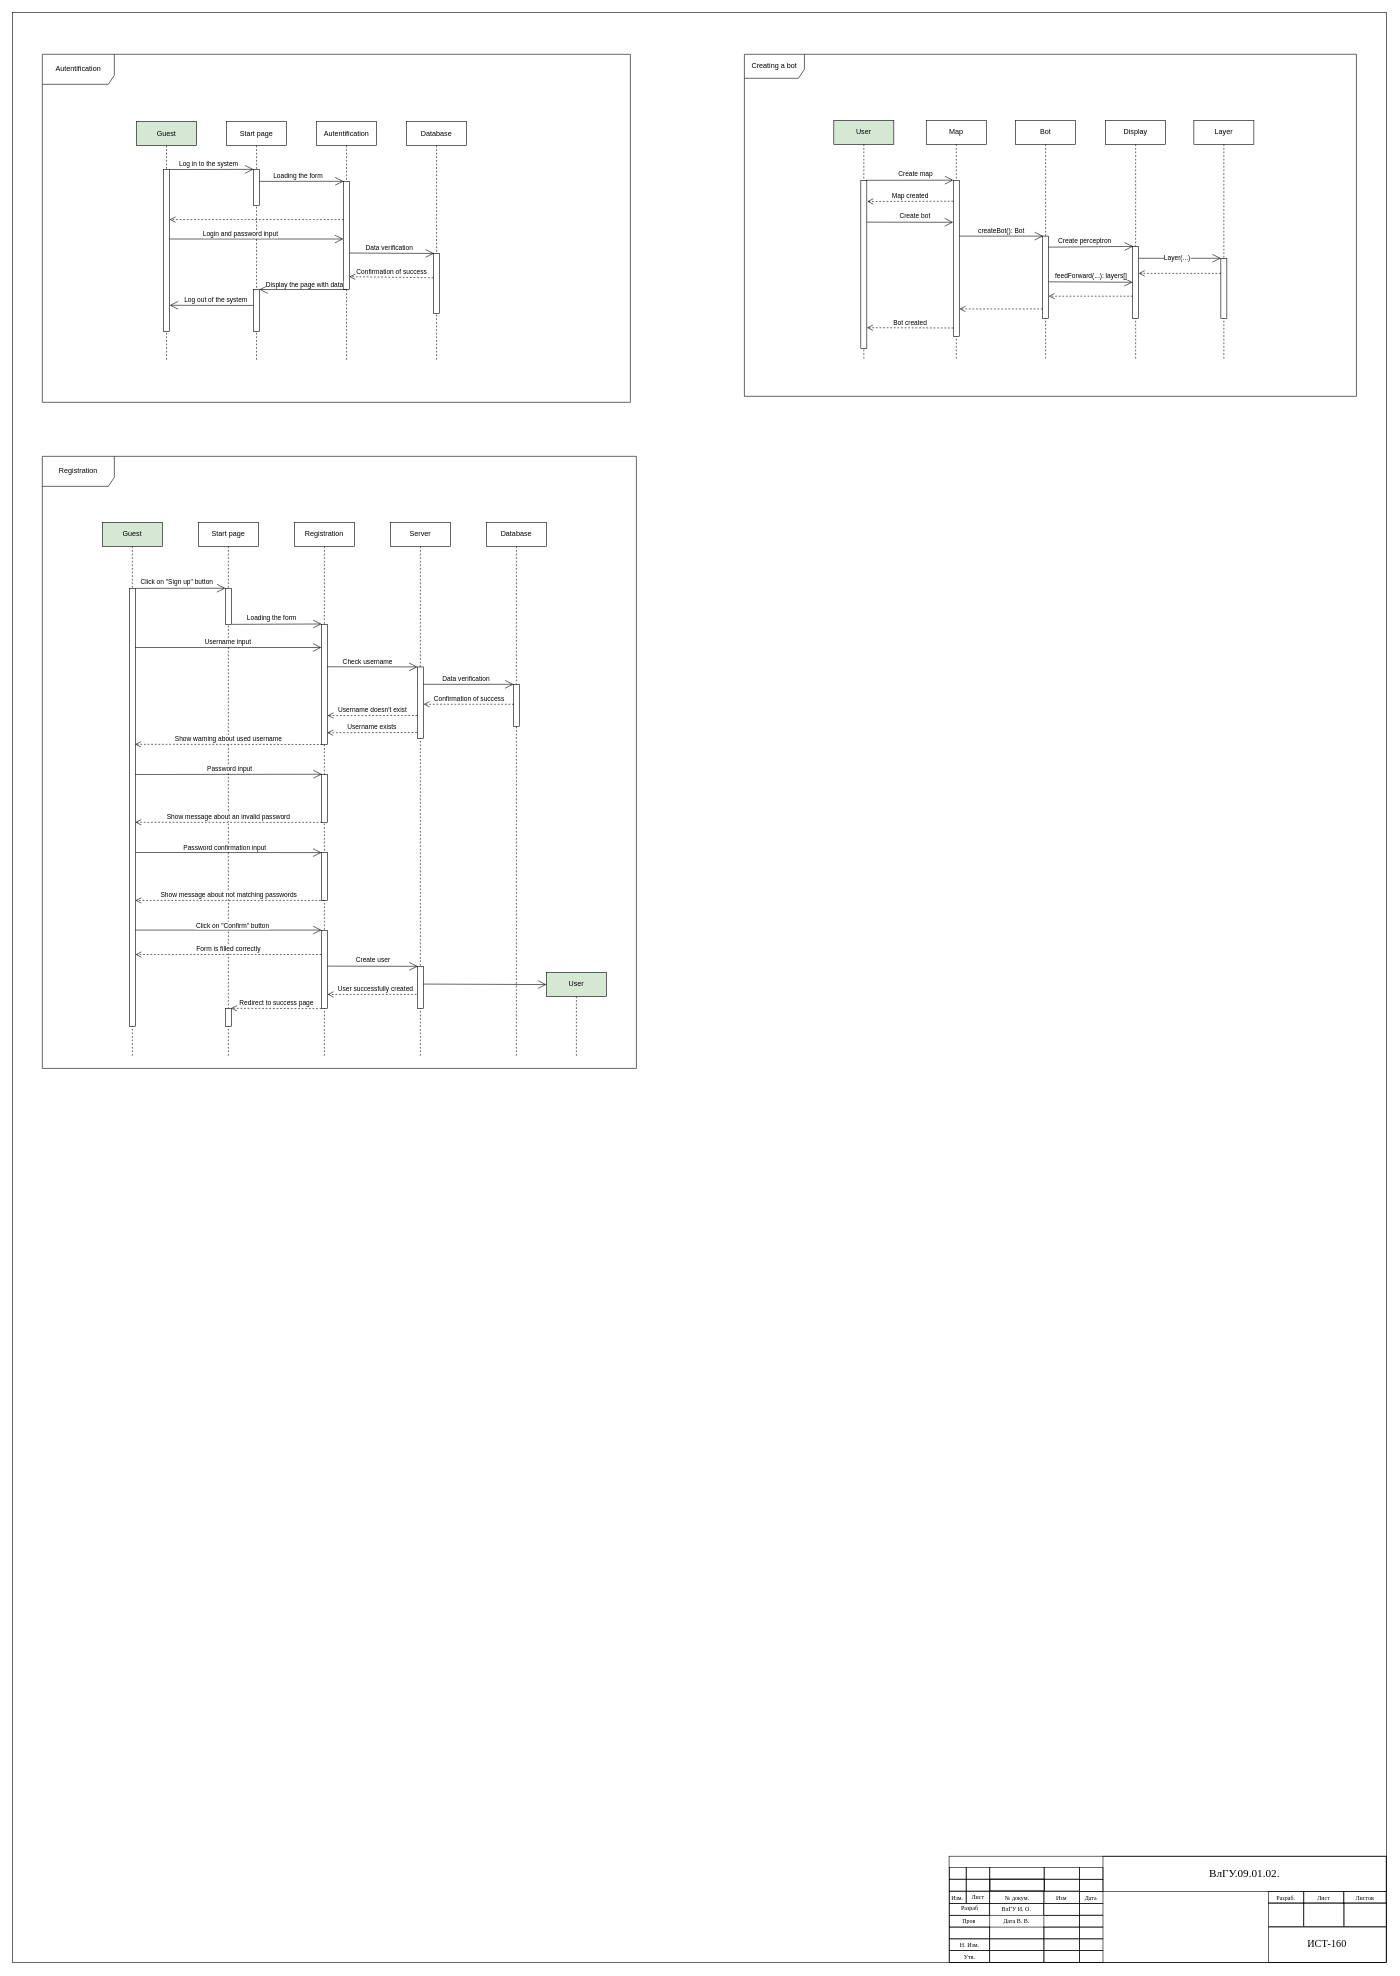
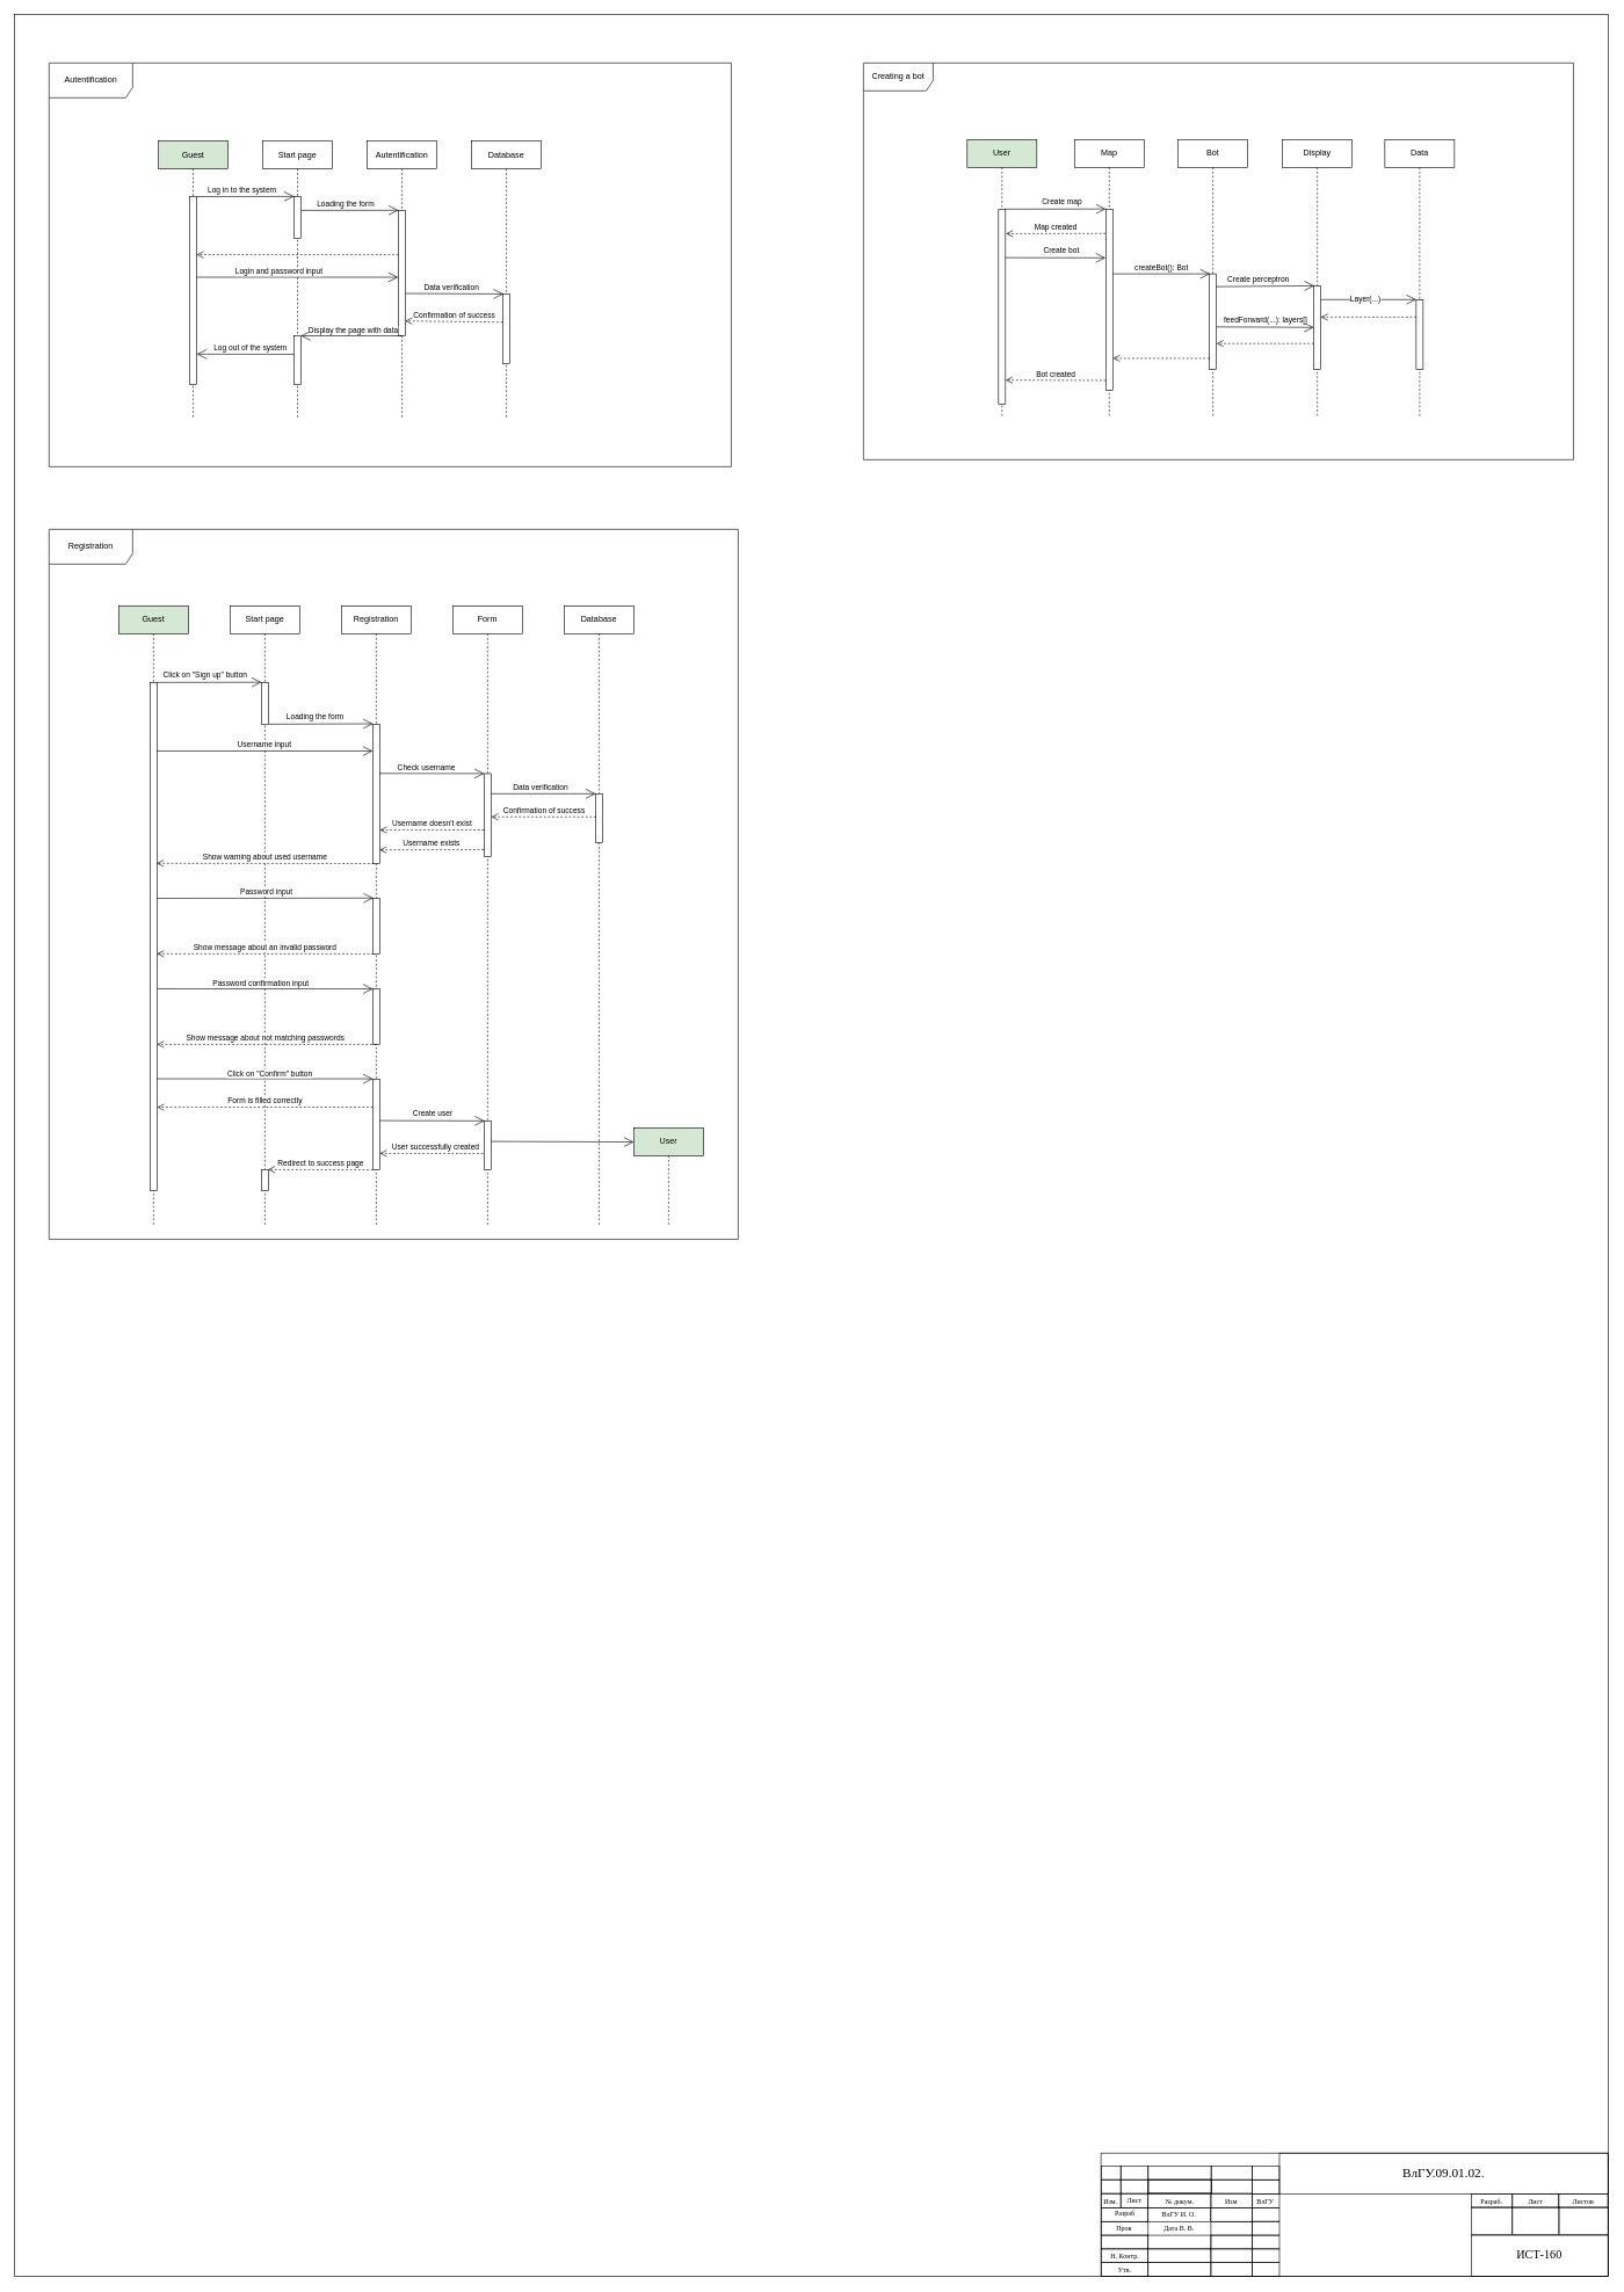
- <mxCell id="99" value="Layer" style="shape=umlLifeline;perimeter=lifelinePerimeter;whiteSpace=wrap;html=1;container=1;collapsible=0;recursiveResize=0;outlineConnect=0;" parent="2" vertex="1"><mxGeometry x="1969" y="180" width="100" height="400" as="geometry" /></mxCell>
+ <mxCell id="99" value="Data" style="shape=umlLifeline;perimeter=lifelinePerimeter;whiteSpace=wrap;html=1;container=1;collapsible=0;recursiveResize=0;outlineConnect=0;" parent="2" vertex="1"><mxGeometry x="1969" y="180" width="100" height="400" as="geometry" /></mxCell>
- <mxCell id="113" value="Server" style="shape=umlLifeline;perimeter=lifelinePerimeter;whiteSpace=wrap;html=1;container=1;collapsible=0;recursiveResize=0;outlineConnect=0;strokeColor=#000000;" parent="2" vertex="1"><mxGeometry x="630" y="850" width="100" height="890" as="geometry" /></mxCell>
+ <mxCell id="113" value="Form" style="shape=umlLifeline;perimeter=lifelinePerimeter;whiteSpace=wrap;html=1;container=1;collapsible=0;recursiveResize=0;outlineConnect=0;strokeColor=#000000;" parent="2" vertex="1"><mxGeometry x="630" y="850" width="100" height="890" as="geometry" /></mxCell>
- <mxCell id="25" value="Дата" style="text;html=1;strokeColor=none;fillColor=none;align=center;verticalAlign=middle;whiteSpace=wrap;rounded=0;fontFamily=Times New Roman;fontSize=10;movable=0;resizable=0;rotatable=0;deletable=0;editable=0;connectable=0;" parent="2" vertex="1"><mxGeometry x="1778.19" y="3131.93" width="39.37" height="19.685" as="geometry" /></mxCell>
+ <mxCell id="25" value="ВлГУ" style="text;html=1;strokeColor=none;fillColor=none;align=center;verticalAlign=middle;whiteSpace=wrap;rounded=0;fontFamily=Times New Roman;fontSize=10;movable=0;resizable=0;rotatable=0;deletable=0;editable=0;connectable=0;" parent="2" vertex="1"><mxGeometry x="1778.19" y="3131.93" width="39.37" height="19.685" as="geometry" /></mxCell>
- <mxCell id="54" value="Н. Изм." style="text;html=1;strokeColor=none;fillColor=none;align=center;verticalAlign=middle;whiteSpace=wrap;rounded=0;fontFamily=Times New Roman;fontSize=10;movable=0;resizable=0;rotatable=0;deletable=0;editable=0;connectable=0;" parent="2" vertex="1"><mxGeometry x="1562.001" y="3210.641" width="66.929" height="19.68" as="geometry" /></mxCell>
+ <mxCell id="54" value="Н. Контр." style="text;html=1;strokeColor=none;fillColor=none;align=center;verticalAlign=middle;whiteSpace=wrap;rounded=0;fontFamily=Times New Roman;fontSize=10;movable=0;resizable=0;rotatable=0;deletable=0;editable=0;connectable=0;" parent="2" vertex="1"><mxGeometry x="1562.001" y="3210.641" width="66.929" height="19.68" as="geometry" /></mxCell>
